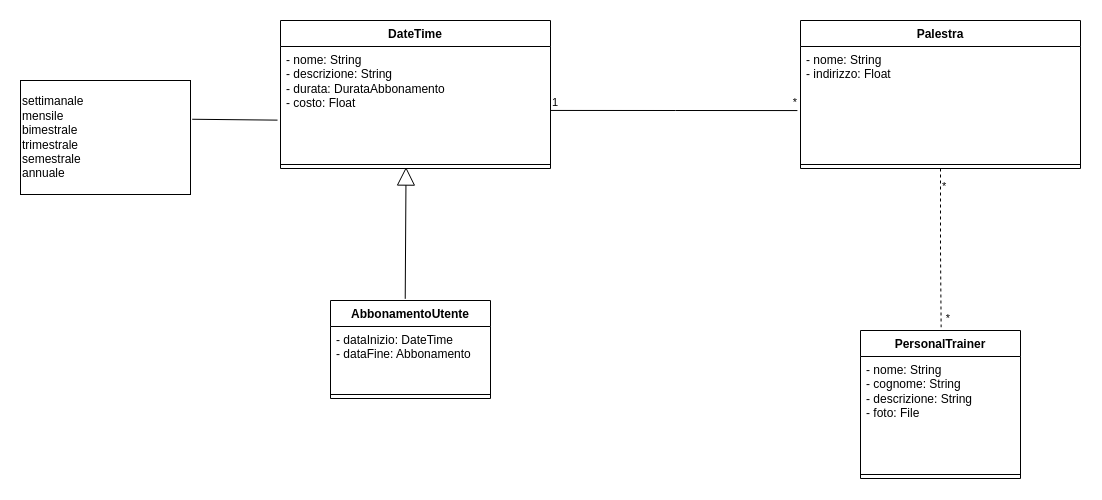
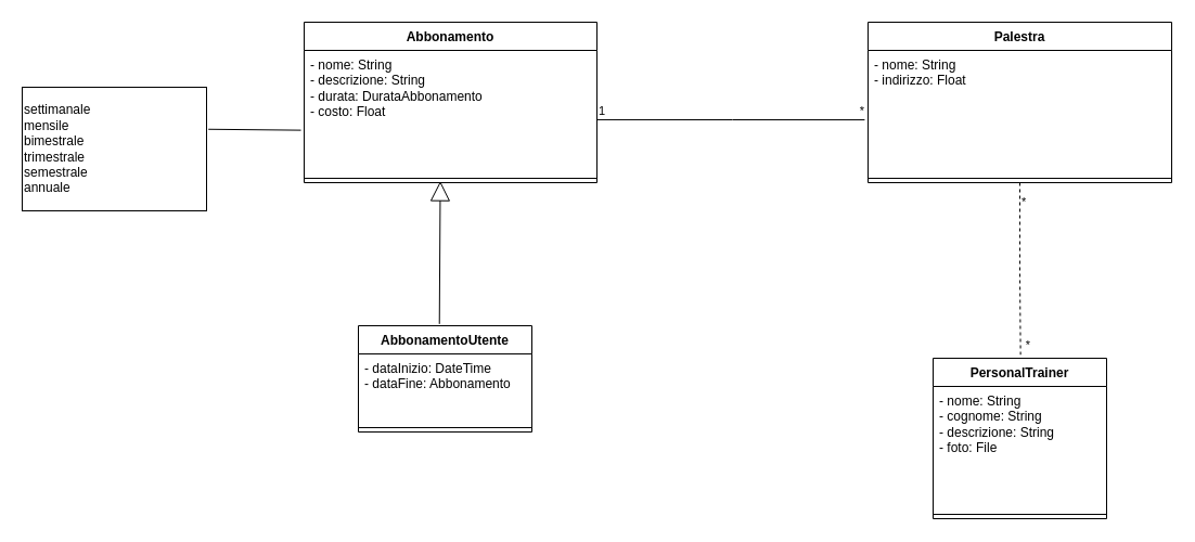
- <mxCell id="2" value="DateTime" style="swimlane;fontStyle=1;align=center;verticalAlign=top;childLayout=stackLayout;horizontal=1;startSize=26;horizontalStack=0;resizeParent=1;resizeParentMax=0;resizeLast=0;collapsible=1;marginBottom=0;whiteSpace=wrap;html=1;" parent="1" vertex="1"><mxGeometry x="280" y="20" width="270" height="148" as="geometry" /></mxCell>
+ <mxCell id="2" value="Abbonamento" style="swimlane;fontStyle=1;align=center;verticalAlign=top;childLayout=stackLayout;horizontal=1;startSize=26;horizontalStack=0;resizeParent=1;resizeParentMax=0;resizeLast=0;collapsible=1;marginBottom=0;whiteSpace=wrap;html=1;" parent="1" vertex="1"><mxGeometry x="280" y="20" width="270" height="148" as="geometry" /></mxCell>
